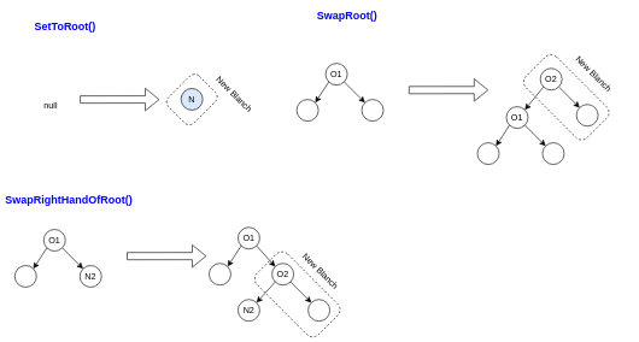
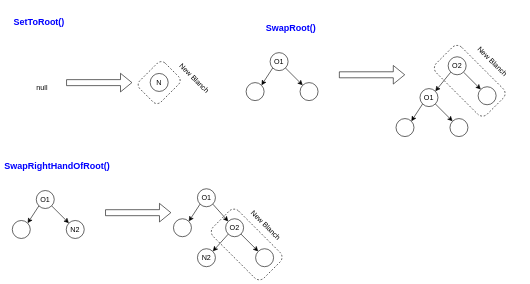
- <mxCell id="8" value="SwapRoot()" style="text;html=1;strokeColor=none;fillColor=none;align=center;verticalAlign=middle;whiteSpace=wrap;rounded=0;fontColor=#0000FF;fontStyle=1;fontSize=15;" vertex="1" parent="1"><mxGeometry x="435" y="5" width="90" height="30" as="geometry" /></mxCell>
+ <mxCell id="8" value="SwapRoot()" style="text;html=1;strokeColor=none;fillColor=none;align=center;verticalAlign=middle;whiteSpace=wrap;rounded=0;fontColor=#0000FF;fontStyle=1;fontSize=15;" vertex="1" parent="1"><mxGeometry x="440" y="30" width="90" height="30" as="geometry" /></mxCell>
- <mxCell id="3" value="SetToRoot()" style="text;html=1;strokeColor=none;fillColor=none;align=center;verticalAlign=middle;whiteSpace=wrap;rounded=0;fontColor=#0000FF;fontStyle=1;fontSize=15;" vertex="1" parent="1"><mxGeometry x="45" y="20" width="90" height="30" as="geometry" /></mxCell>
+ <mxCell id="3" value="SetToRoot()" style="text;html=1;strokeColor=none;fillColor=none;align=center;verticalAlign=middle;whiteSpace=wrap;rounded=0;fontColor=#0000FF;fontStyle=1;fontSize=15;" vertex="1" parent="1"><mxGeometry x="20" y="20" width="90" height="30" as="geometry" /></mxCell>
- <mxCell id="5" value="N" style="ellipse;whiteSpace=wrap;html=1;aspect=fixed;fillColor=#dae8fc;" vertex="1" parent="1"><mxGeometry x="250" y="121.68" width="30" height="30" as="geometry" /></mxCell>
+ <mxCell id="5" value="N" style="ellipse;whiteSpace=wrap;html=1;aspect=fixed;" vertex="1" parent="1"><mxGeometry x="250" y="121.68" width="30" height="30" as="geometry" /></mxCell>
